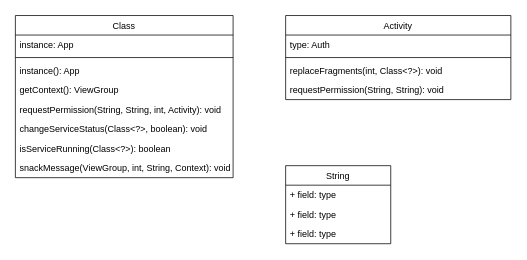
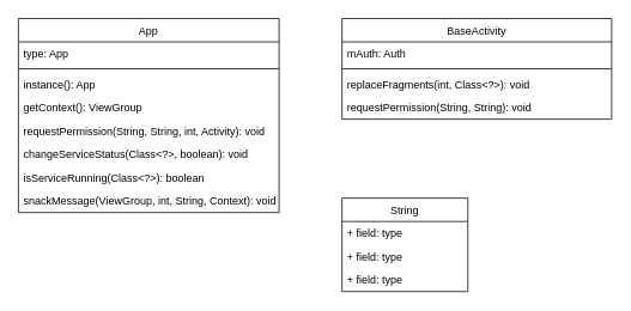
- <mxCell id="2" value="Class" style="swimlane;fontStyle=0;childLayout=stackLayout;horizontal=1;startSize=26;fillColor=none;horizontalStack=0;resizeParent=1;resizeParentMax=0;resizeLast=0;collapsible=1;marginBottom=0;" vertex="1" parent="1"><mxGeometry x="20" y="20" width="290" height="216" as="geometry" /></mxCell>
+ <mxCell id="2" value="App" style="swimlane;fontStyle=0;childLayout=stackLayout;horizontal=1;startSize=26;fillColor=none;horizontalStack=0;resizeParent=1;resizeParentMax=0;resizeLast=0;collapsible=1;marginBottom=0;" vertex="1" parent="1"><mxGeometry x="20" y="20" width="290" height="216" as="geometry" /></mxCell>
- <mxCell id="11" value="Activity" style="swimlane;fontStyle=0;childLayout=stackLayout;horizontal=1;startSize=26;fillColor=none;horizontalStack=0;resizeParent=1;resizeParentMax=0;resizeLast=0;collapsible=1;marginBottom=0;" vertex="1" parent="1"><mxGeometry x="380" y="20" width="300" height="112" as="geometry" /></mxCell>
+ <mxCell id="11" value="BaseActivity" style="swimlane;fontStyle=0;childLayout=stackLayout;horizontal=1;startSize=26;fillColor=none;horizontalStack=0;resizeParent=1;resizeParentMax=0;resizeLast=0;collapsible=1;marginBottom=0;" vertex="1" parent="1"><mxGeometry x="380" y="20" width="300" height="112" as="geometry" /></mxCell>
- <mxCell id="3" value="instance: App" style="text;strokeColor=none;fillColor=none;align=left;verticalAlign=top;spacingLeft=4;spacingRight=4;overflow=hidden;rotatable=0;points=[[0,0.5],[1,0.5]];portConstraint=eastwest;" vertex="1" parent="2"><mxGeometry y="26" width="290" height="26" as="geometry" /></mxCell>
+ <mxCell id="3" value="type: App" style="text;strokeColor=none;fillColor=none;align=left;verticalAlign=top;spacingLeft=4;spacingRight=4;overflow=hidden;rotatable=0;points=[[0,0.5],[1,0.5]];portConstraint=eastwest;" vertex="1" parent="2"><mxGeometry y="26" width="290" height="26" as="geometry" /></mxCell>
- <mxCell id="12" value="type: Auth" style="text;strokeColor=none;fillColor=none;align=left;verticalAlign=top;spacingLeft=4;spacingRight=4;overflow=hidden;rotatable=0;points=[[0,0.5],[1,0.5]];portConstraint=eastwest;" vertex="1" parent="11"><mxGeometry y="26" width="300" height="26" as="geometry" /></mxCell>
+ <mxCell id="12" value="mAuth: Auth" style="text;strokeColor=none;fillColor=none;align=left;verticalAlign=top;spacingLeft=4;spacingRight=4;overflow=hidden;rotatable=0;points=[[0,0.5],[1,0.5]];portConstraint=eastwest;" vertex="1" parent="11"><mxGeometry y="26" width="300" height="26" as="geometry" /></mxCell>
